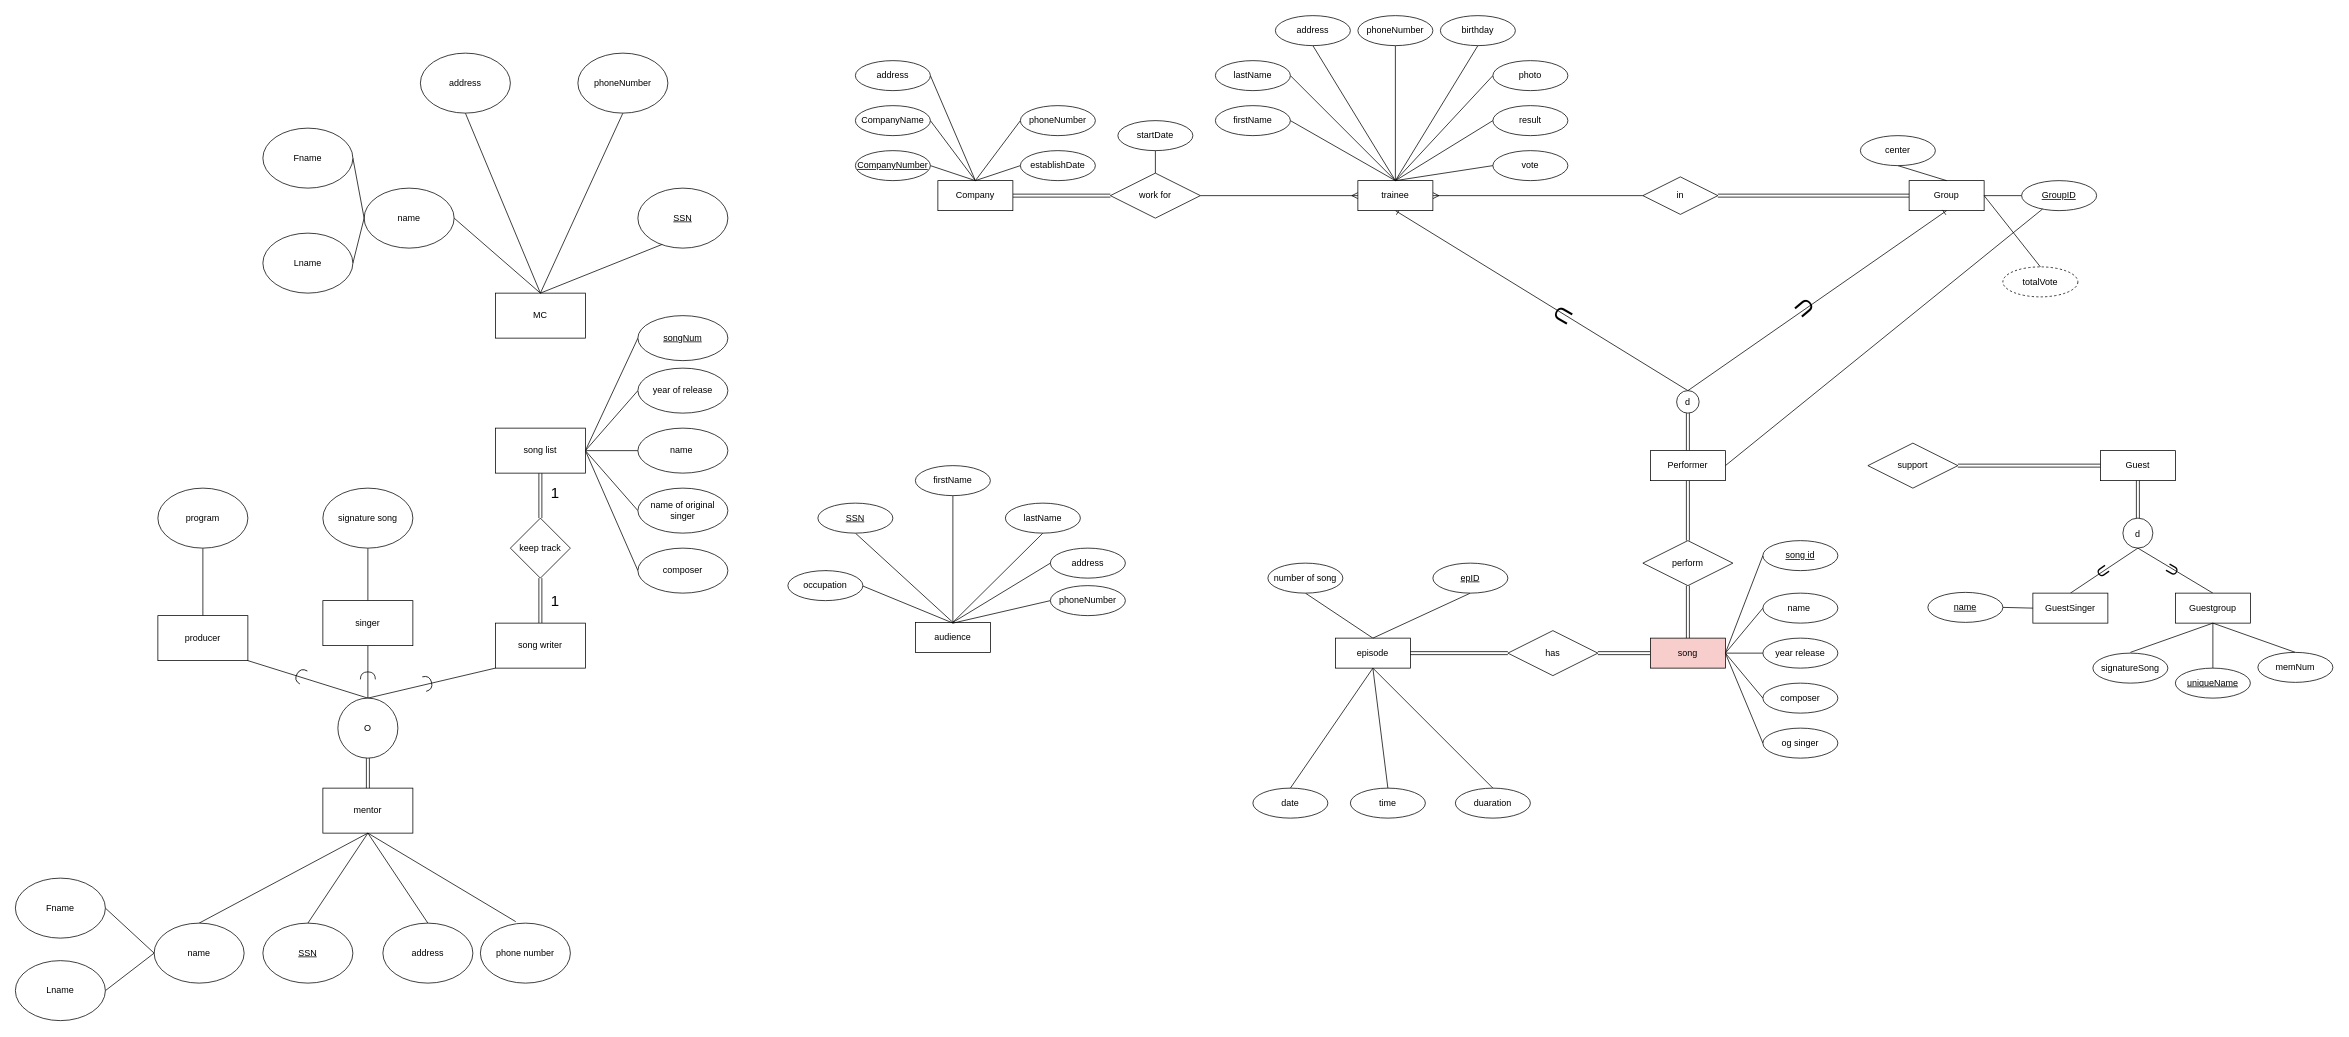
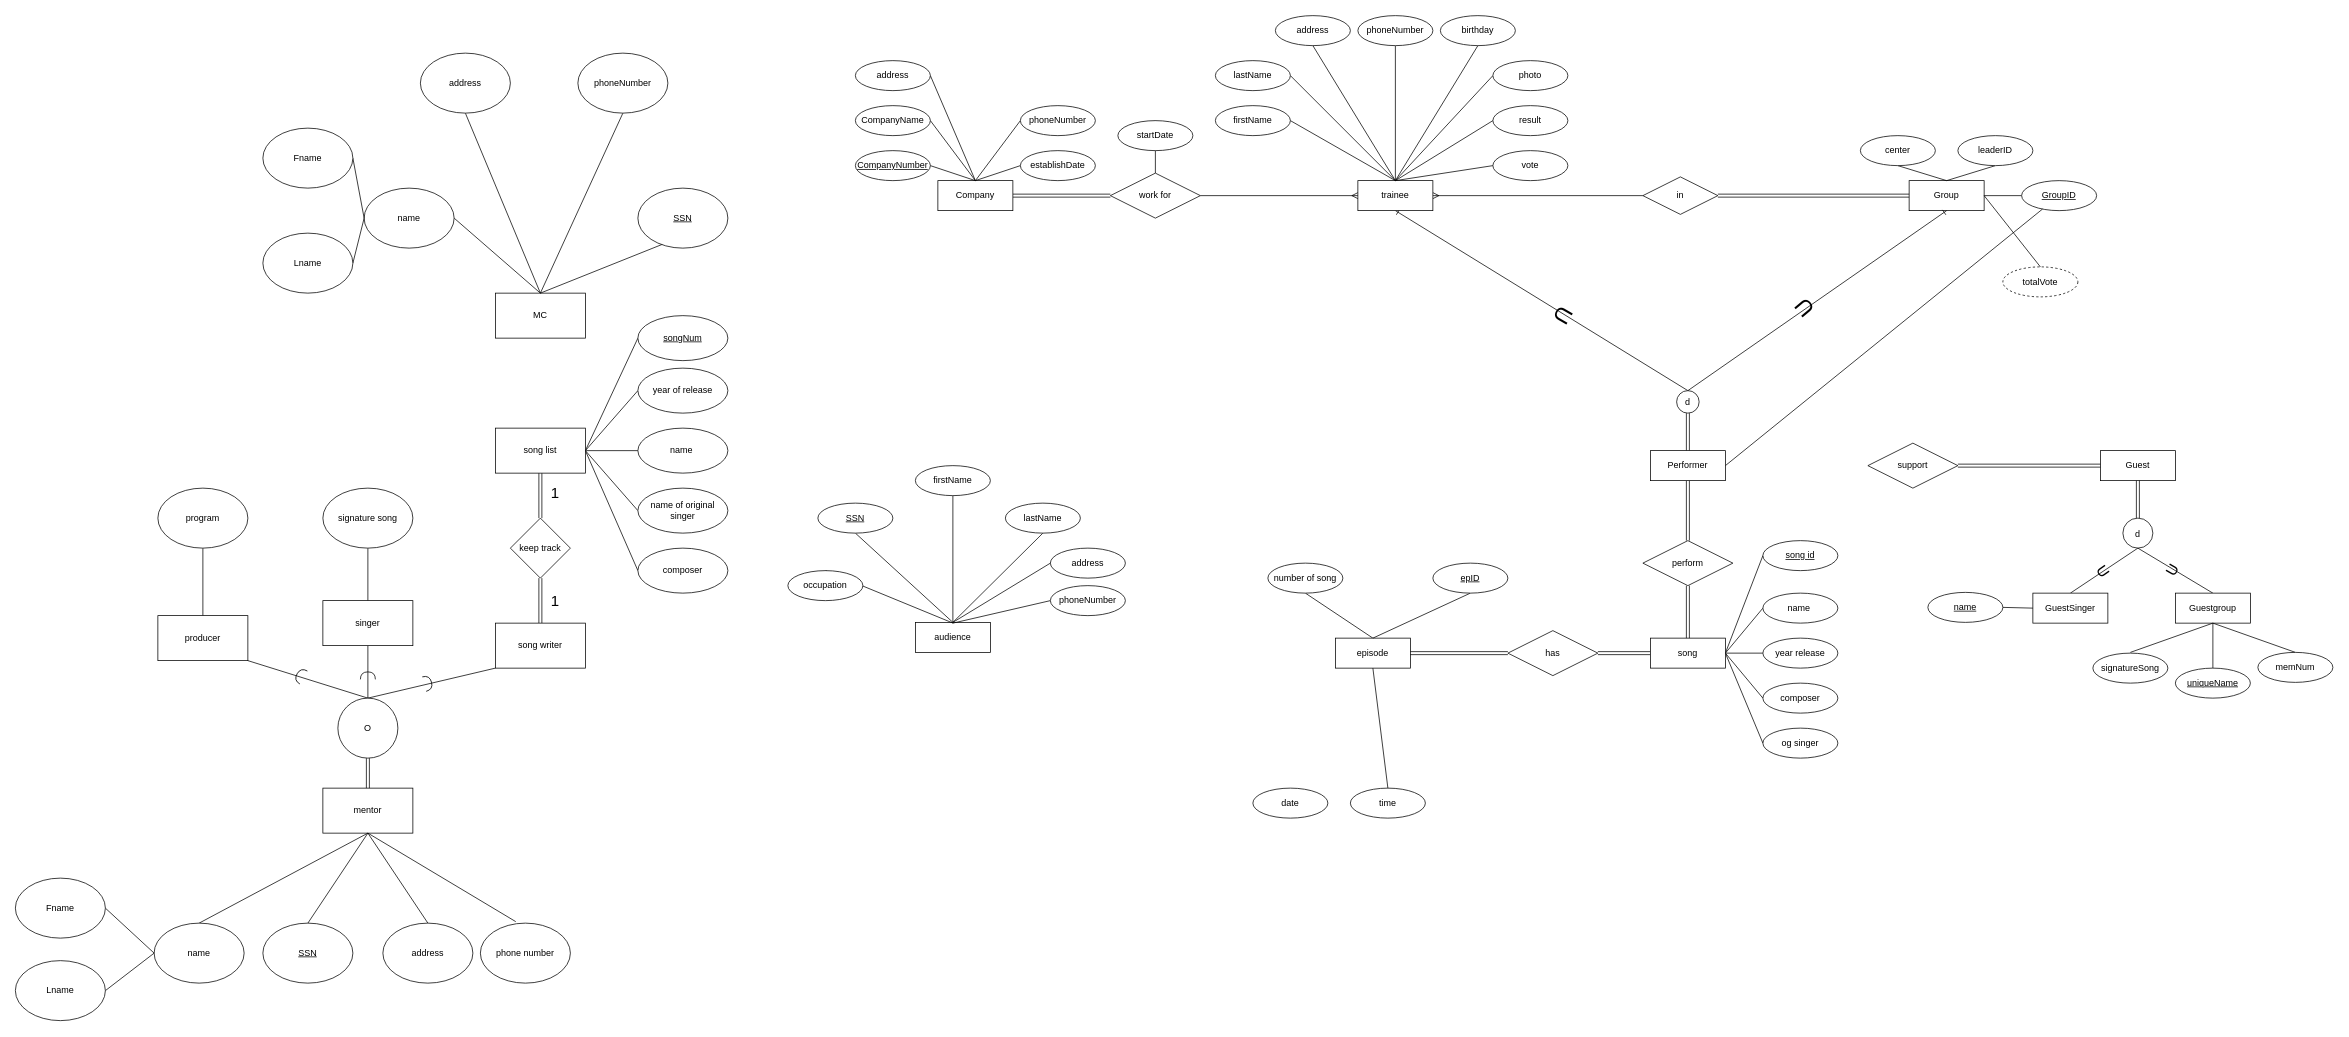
+ <mxCell id="121" value="leaderID" style="ellipse;whiteSpace=wrap;html=1;align=center;fontSize=12;" vertex="1" parent="1"><mxGeometry x="2610" y="180" width="100" height="40" as="geometry" /></mxCell>
+ <mxCell id="120" style="edgeStyle=none;rounded=0;jumpStyle=none;orthogonalLoop=1;jettySize=auto;html=1;exitX=0.5;exitY=1;exitDx=0;exitDy=0;strokeColor=default;fontSize=12;startArrow=none;startFill=0;endArrow=none;endFill=0;entryX=0.5;entryY=0;entryDx=0;entryDy=0;" edge="1" parent="1" source="121" target="117"><mxGeometry relative="1" as="geometry"><mxPoint x="2600" y="250" as="targetPoint" /></mxGeometry></mxCell>
- <mxCell id="21" value="song" style="whiteSpace=wrap;html=1;align=center;fillColor=#f8cecc;" parent="1" vertex="1"><mxGeometry x="2200" y="850" width="100" height="40" as="geometry" /></mxCell>
+ <mxCell id="21" value="song" style="whiteSpace=wrap;html=1;align=center;" parent="1" vertex="1"><mxGeometry x="2200" y="850" width="100" height="40" as="geometry" /></mxCell>
- <mxCell id="17" value="" style="endArrow=none;html=1;rounded=0;exitX=0.5;exitY=1;exitDx=0;exitDy=0;entryX=0.5;entryY=0;entryDx=0;entryDy=0;" parent="1" source="3" target="4" edge="1"><mxGeometry relative="1" as="geometry"><mxPoint x="1970" y="780" as="sourcePoint" /><mxPoint x="2130" y="780" as="targetPoint" /></mxGeometry></mxCell>
- <mxCell id="10" value="" style="endArrow=none;html=1;rounded=0;exitX=0.5;exitY=1;exitDx=0;exitDy=0;entryX=0.5;entryY=0;entryDx=0;entryDy=0;" parent="1" source="3" target="6" edge="1"><mxGeometry relative="1" as="geometry"><mxPoint x="2030" y="880" as="sourcePoint" /><mxPoint x="2190" y="880" as="targetPoint" /></mxGeometry></mxCell>
- <mxCell id="4" value="duaration" style="ellipse;whiteSpace=wrap;html=1;align=center;" parent="1" vertex="1"><mxGeometry x="1940" y="1050" width="100" height="40" as="geometry" /></mxCell>
